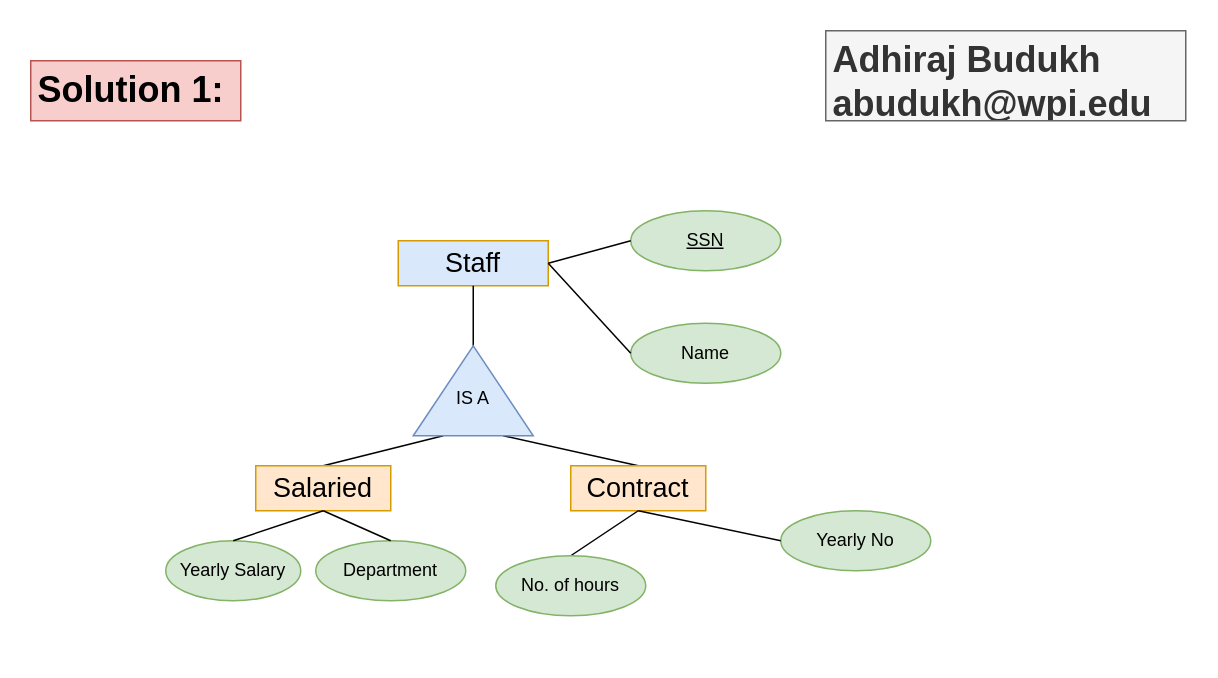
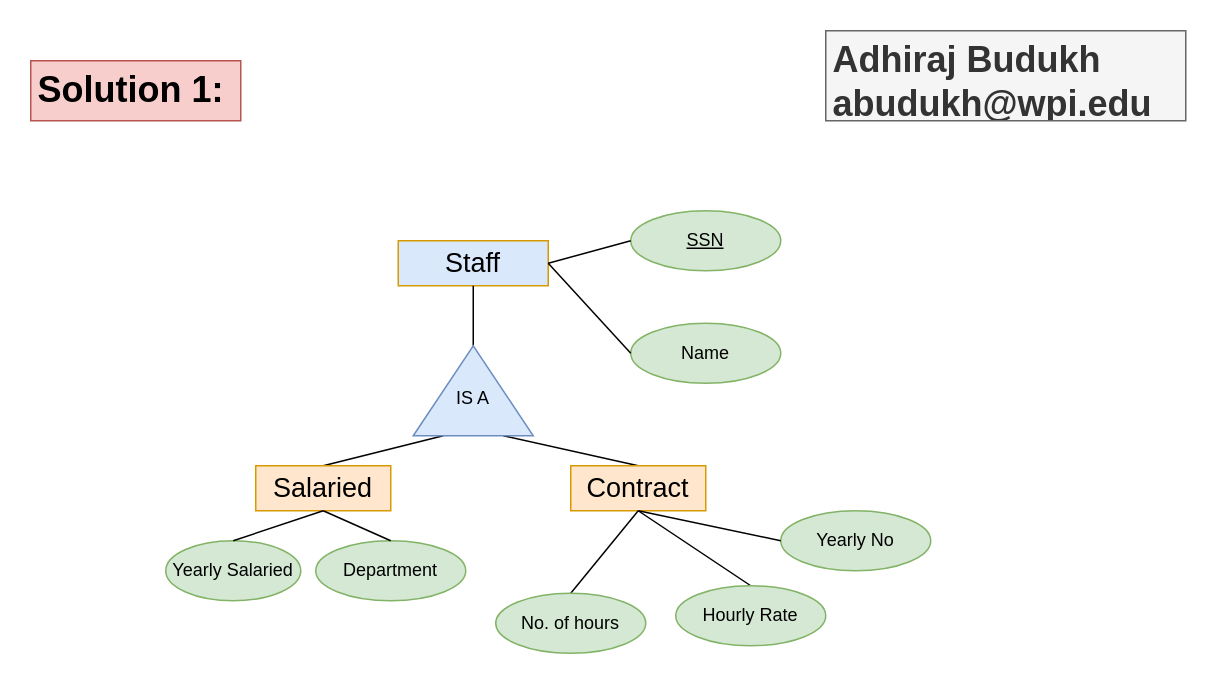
+ <mxCell id="16" value="" style="endArrow=none;html=1;rounded=0;entryX=0.5;entryY=1;entryDx=0;entryDy=0;exitX=0.5;exitY=0;exitDx=0;exitDy=0;" parent="1" source="19" target="11" edge="1"><mxGeometry relative="1" as="geometry"><mxPoint x="550" y="430" as="sourcePoint" /><mxPoint x="520" y="390" as="targetPoint" /></mxGeometry></mxCell>
- <mxCell id="12" value="Yearly Salary" style="ellipse;whiteSpace=wrap;html=1;align=center;fillColor=#d5e8d4;strokeColor=#82b366;" parent="1" vertex="1"><mxGeometry x="110" y="360" width="90" height="40" as="geometry" /></mxCell>
+ <mxCell id="12" value="Yearly Salaried" style="ellipse;whiteSpace=wrap;html=1;align=center;fillColor=#d5e8d4;strokeColor=#82b366;" parent="1" vertex="1"><mxGeometry x="110" y="360" width="90" height="40" as="geometry" /></mxCell>
- <mxCell id="18" value="No. of hours" style="ellipse;whiteSpace=wrap;html=1;align=center;fillColor=#d5e8d4;strokeColor=#82b366;" parent="1" vertex="1"><mxGeometry x="330" y="370" width="100" height="40" as="geometry" /></mxCell>
+ <mxCell id="18" value="No. of hours" style="ellipse;whiteSpace=wrap;html=1;align=center;fillColor=#d5e8d4;strokeColor=#82b366;" parent="1" vertex="1"><mxGeometry x="330" y="395" width="100" height="40" as="geometry" /></mxCell>
+ <mxCell id="19" value="Hourly Rate" style="ellipse;whiteSpace=wrap;html=1;align=center;fillColor=#d5e8d4;strokeColor=#82b366;" parent="1" vertex="1"><mxGeometry x="450" y="390" width="100" height="40" as="geometry" /></mxCell>
